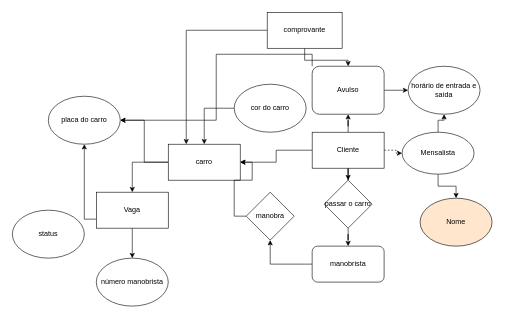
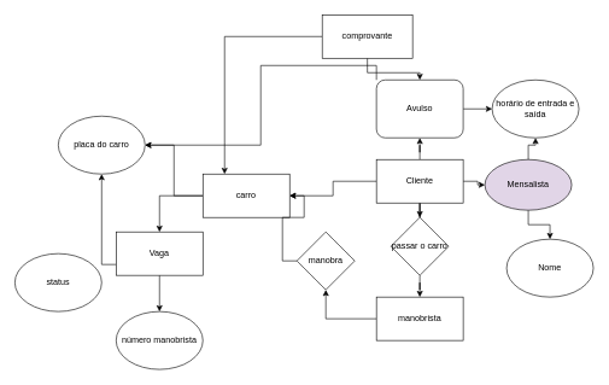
- <mxCell id="16" style="edgeStyle=orthogonalEdgeStyle;rounded=0;orthogonalLoop=1;jettySize=auto;html=1;exitX=0;exitY=0.5;exitDx=0;exitDy=0;" edge="1" parent="1" source="17" target="14"><mxGeometry relative="1" as="geometry" /></mxCell>
- <mxCell id="17" value="cor do carro" style="ellipse;whiteSpace=wrap;html=1;" vertex="1" parent="1"><mxGeometry x="390" y="140" width="120" height="80" as="geometry" /></mxCell>
- <mxCell id="8" style="edgeStyle=orthogonalEdgeStyle;rounded=0;orthogonalLoop=1;jettySize=auto;html=1;exitX=1;exitY=0.5;exitDx=0;exitDy=0;dashed=1;" edge="1" parent="1" source="11" target="25"><mxGeometry relative="1" as="geometry" /></mxCell>
+ <mxCell id="8" style="edgeStyle=orthogonalEdgeStyle;rounded=0;orthogonalLoop=1;jettySize=auto;html=1;exitX=1;exitY=0.5;exitDx=0;exitDy=0;" edge="1" parent="1" source="11" target="25"><mxGeometry relative="1" as="geometry" /></mxCell>
- <mxCell id="25" value="Mensalista" style="ellipse;whiteSpace=wrap;html=1;" vertex="1" parent="1"><mxGeometry x="670" y="220" width="120" height="70" as="geometry" /></mxCell>
+ <mxCell id="25" value="Mensalista" style="ellipse;whiteSpace=wrap;html=1;fillColor=#e1d5e7;" vertex="1" parent="1"><mxGeometry x="670" y="220" width="120" height="70" as="geometry" /></mxCell>
- <mxCell id="30" value="Nome" style="ellipse;whiteSpace=wrap;html=1;fillColor=#ffe6cc;" vertex="1" parent="1"><mxGeometry x="700" y="330" width="120" height="80" as="geometry" /></mxCell>
+ <mxCell id="30" value="Nome" style="ellipse;whiteSpace=wrap;html=1;" vertex="1" parent="1"><mxGeometry x="700" y="330" width="120" height="80" as="geometry" /></mxCell>
- <mxCell id="19" value="manobrista" style="whiteSpace=wrap;html=1;rounded=1;" vertex="1" parent="1"><mxGeometry x="520" y="410" width="120" height="60" as="geometry" /></mxCell>
+ <mxCell id="19" value="manobrista" style="rounded=0;whiteSpace=wrap;html=1;" vertex="1" parent="1"><mxGeometry x="520" y="410" width="120" height="60" as="geometry" /></mxCell>
